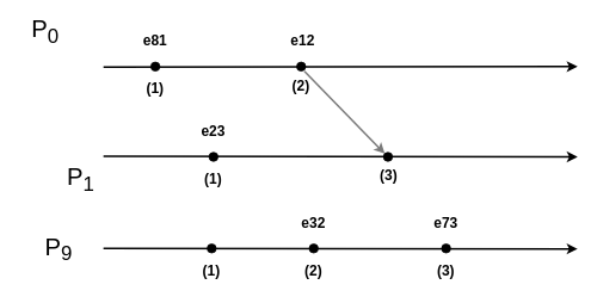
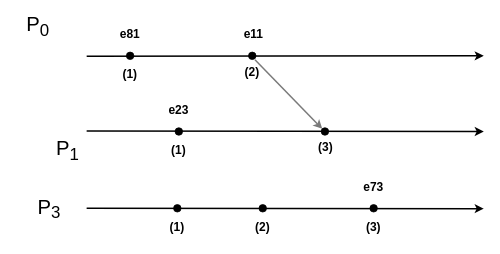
- <mxCell id="10" value="&lt;b&gt;e12&lt;/b&gt;" style="text;html=1;align=center;verticalAlign=middle;whiteSpace=wrap;rounded=0;fontSize=16;" vertex="1" parent="1"><mxGeometry x="308" y="30" width="60" height="30" as="geometry" /></mxCell>
+ <mxCell id="10" value="&lt;b&gt;e11&lt;/b&gt;" style="text;html=1;align=center;verticalAlign=middle;whiteSpace=wrap;rounded=0;fontSize=16;" vertex="1" parent="1"><mxGeometry x="308" y="30" width="60" height="30" as="geometry" /></mxCell>
- <mxCell id="21" value="&lt;b&gt;e32&lt;/b&gt;" style="text;html=1;align=center;verticalAlign=middle;whiteSpace=wrap;rounded=0;fontSize=16;" vertex="1" parent="1"><mxGeometry x="320" y="233.5" width="60" height="30" as="geometry" /></mxCell>
- <mxCell id="12" value="P&lt;sub&gt;9&lt;/sub&gt;" style="text;html=1;align=center;verticalAlign=middle;whiteSpace=wrap;rounded=0;fontSize=27;" vertex="1" parent="1"><mxGeometry x="35" y="263" width="60" height="30" as="geometry" /></mxCell>
+ <mxCell id="12" value="P&lt;sub&gt;3&lt;/sub&gt;" style="text;html=1;align=center;verticalAlign=middle;whiteSpace=wrap;rounded=0;fontSize=27;" vertex="1" parent="1"><mxGeometry x="35" y="263" width="60" height="30" as="geometry" /></mxCell>
